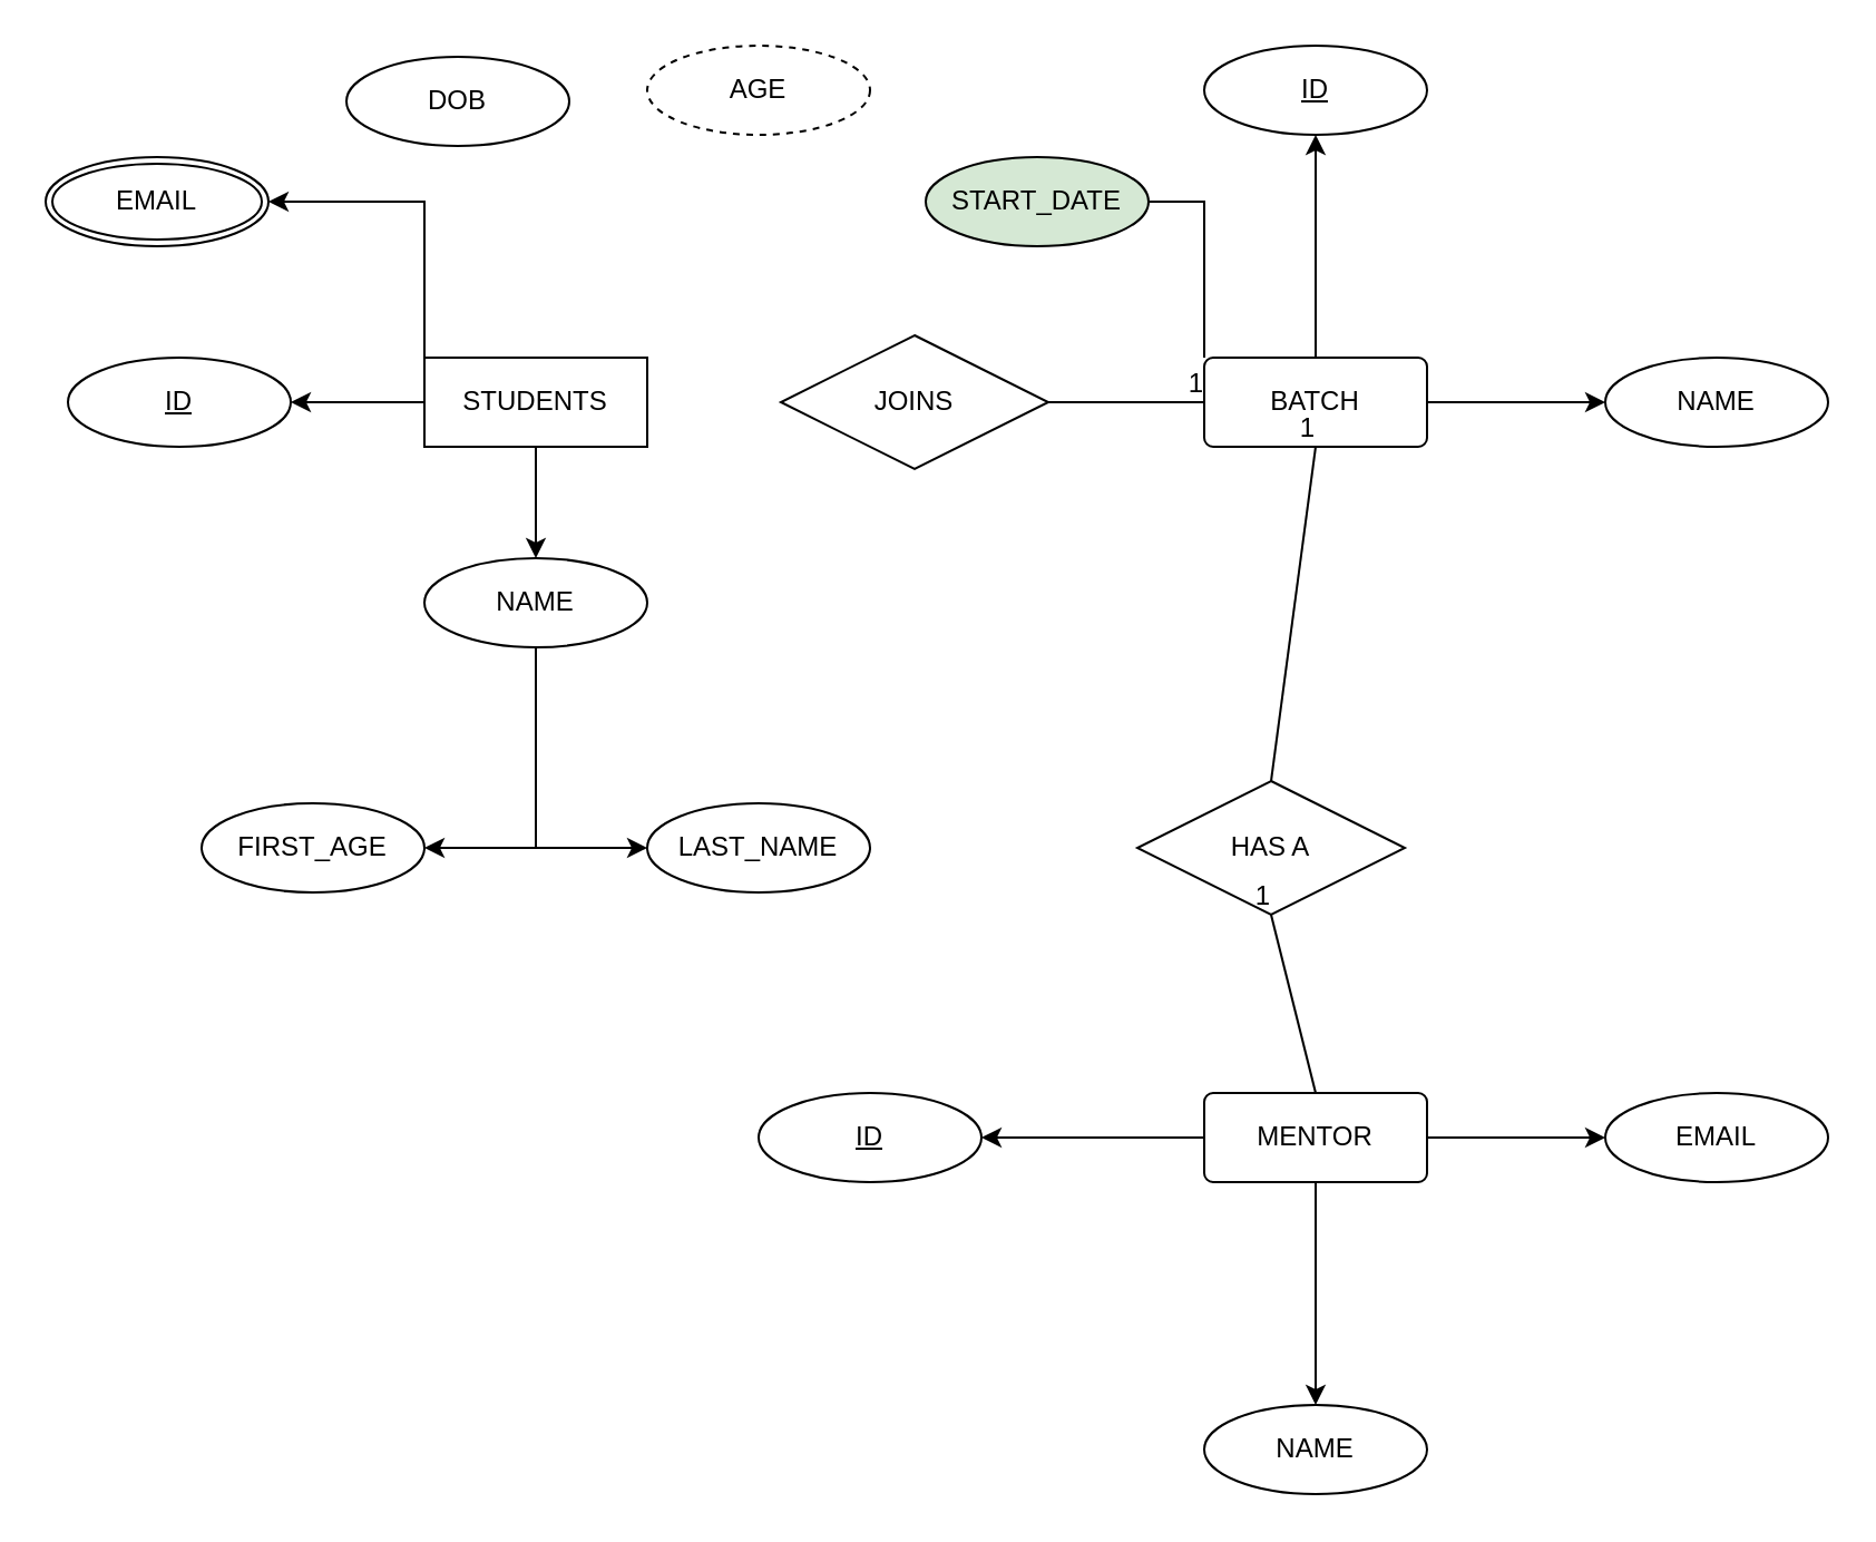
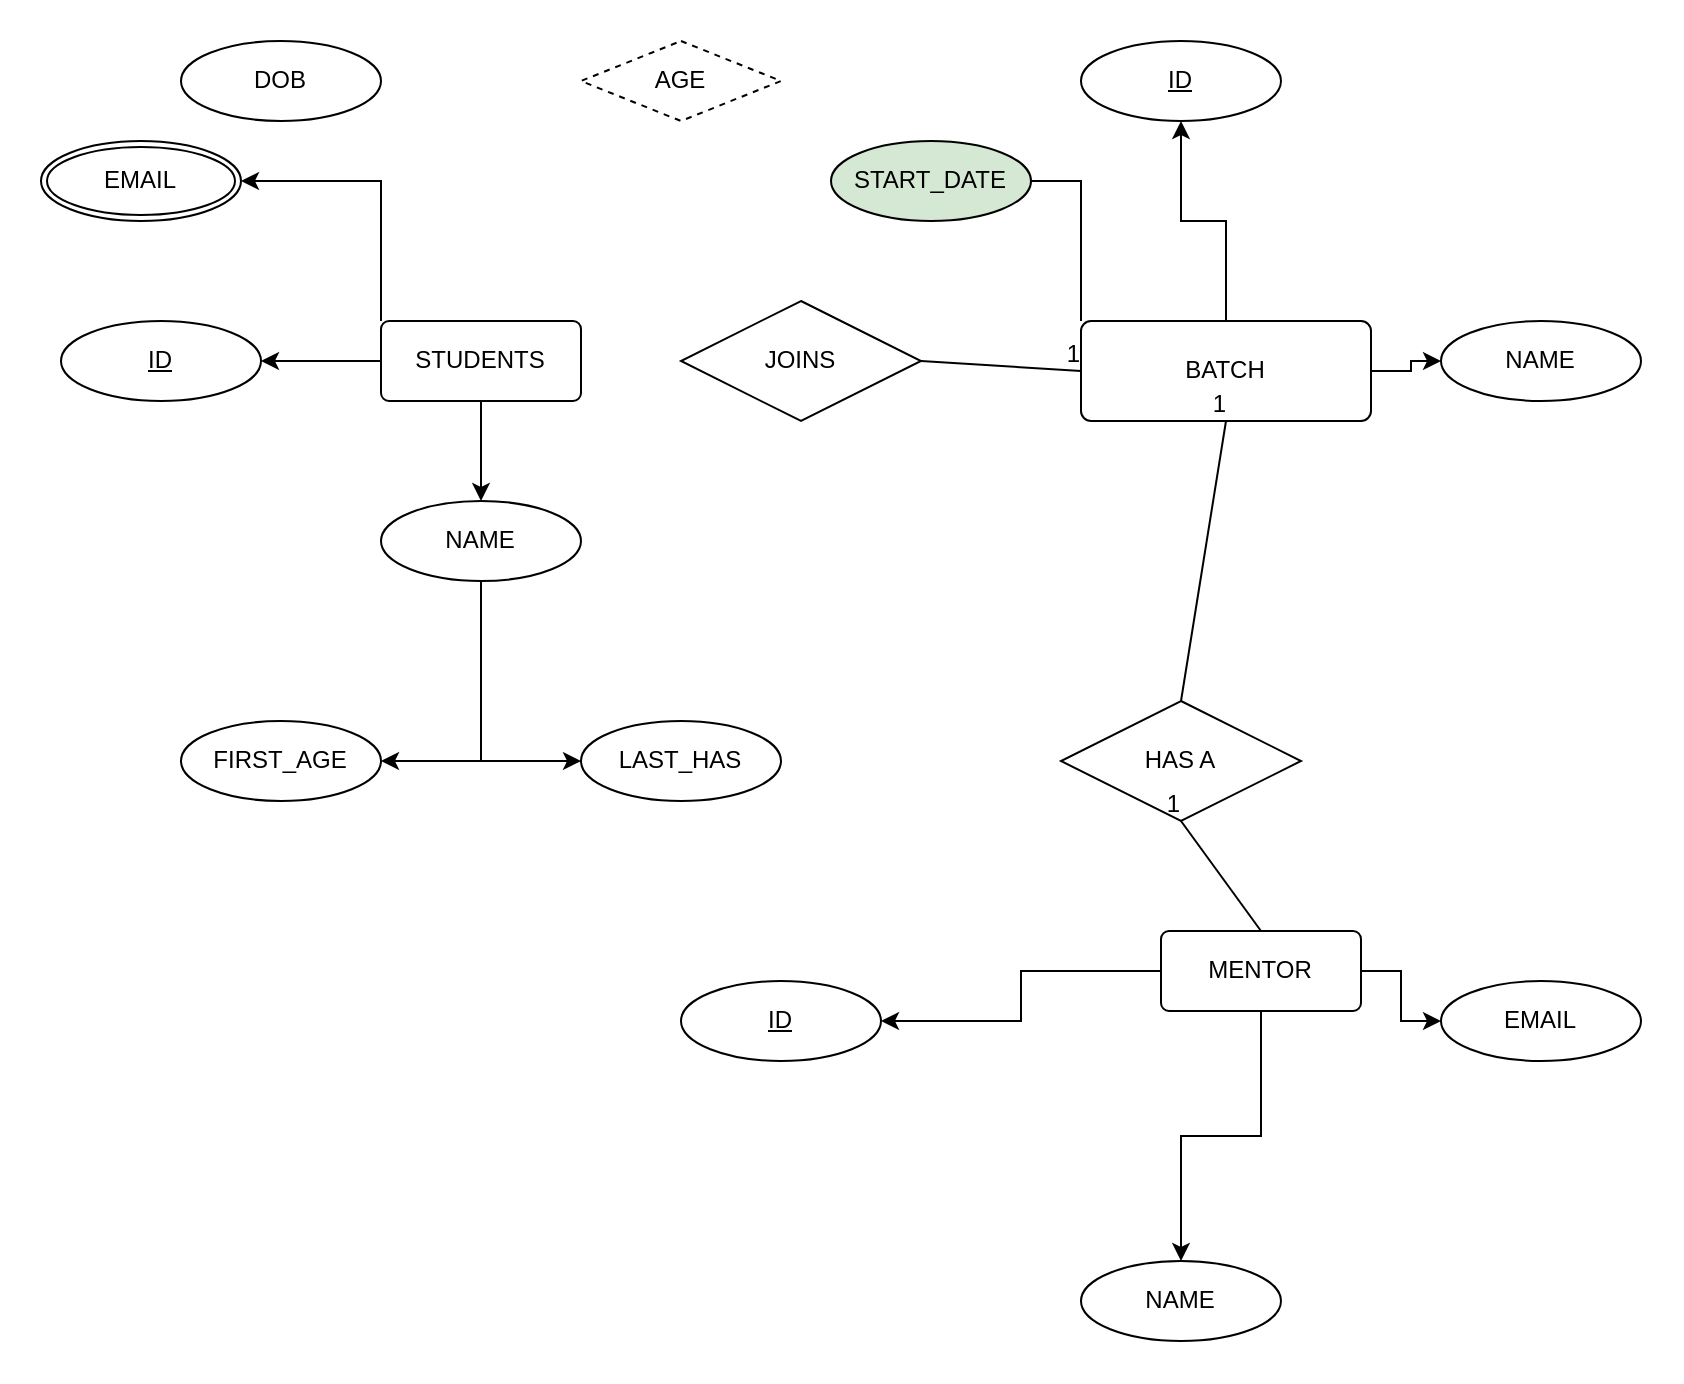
- <mxCell id="13" value="AGE" style="ellipse;whiteSpace=wrap;html=1;align=center;dashed=1;" vertex="1" parent="1"><mxGeometry x="290" y="20" width="100" height="40" as="geometry" /></mxCell>
+ <mxCell id="13" value="AGE" style="rhombus;whiteSpace=wrap;html=1;align=center;dashed=1;" vertex="1" parent="1"><mxGeometry x="290" y="20" width="100" height="40" as="geometry" /></mxCell>
- <mxCell id="12" value="DOB" style="ellipse;whiteSpace=wrap;html=1;align=center;" vertex="1" parent="1"><mxGeometry x="155" y="25" width="100" height="40" as="geometry" /></mxCell>
+ <mxCell id="12" value="DOB" style="ellipse;whiteSpace=wrap;html=1;align=center;" vertex="1" parent="1"><mxGeometry x="90" y="20" width="100" height="40" as="geometry" /></mxCell>
- <mxCell id="5" value="STUDENTS" style="arcSize=10;whiteSpace=wrap;html=1;align=center;rounded=0;" vertex="1" parent="1"><mxGeometry x="190" y="160" width="100" height="40" as="geometry" /></mxCell>
+ <mxCell id="5" value="STUDENTS" style="rounded=1;arcSize=10;whiteSpace=wrap;html=1;align=center;" vertex="1" parent="1"><mxGeometry x="190" y="160" width="100" height="40" as="geometry" /></mxCell>
- <mxCell id="22" value="JOINS" style="shape=rhombus;perimeter=rhombusPerimeter;whiteSpace=wrap;html=1;align=center;" vertex="1" parent="1"><mxGeometry x="350" y="150" width="120" height="60" as="geometry" /></mxCell>
+ <mxCell id="22" value="JOINS" style="shape=rhombus;perimeter=rhombusPerimeter;whiteSpace=wrap;html=1;align=center;" vertex="1" parent="1"><mxGeometry x="340" y="150" width="120" height="60" as="geometry" /></mxCell>
- <mxCell id="18" value="BATCH" style="rounded=1;arcSize=10;whiteSpace=wrap;html=1;align=center;" vertex="1" parent="1"><mxGeometry x="540" y="160" width="100" height="40" as="geometry" /></mxCell>
+ <mxCell id="18" value="BATCH" style="rounded=1;arcSize=10;whiteSpace=wrap;html=1;align=center;" vertex="1" parent="1"><mxGeometry x="540" y="160" width="145" height="50" as="geometry" /></mxCell>
- <mxCell id="10" value="LAST_NAME" style="ellipse;whiteSpace=wrap;html=1;align=center;" vertex="1" parent="1"><mxGeometry x="290" y="360" width="100" height="40" as="geometry" /></mxCell>
+ <mxCell id="10" value="LAST_HAS" style="ellipse;whiteSpace=wrap;html=1;align=center;" vertex="1" parent="1"><mxGeometry x="290" y="360" width="100" height="40" as="geometry" /></mxCell>
- <mxCell id="32" value="HAS A" style="shape=rhombus;perimeter=rhombusPerimeter;whiteSpace=wrap;html=1;align=center;" vertex="1" parent="1"><mxGeometry x="510" y="350" width="120" height="60" as="geometry" /></mxCell>
+ <mxCell id="32" value="HAS A" style="shape=rhombus;perimeter=rhombusPerimeter;whiteSpace=wrap;html=1;align=center;" vertex="1" parent="1"><mxGeometry x="530" y="350" width="120" height="60" as="geometry" /></mxCell>
- <mxCell id="28" value="MENTOR" style="rounded=1;arcSize=10;whiteSpace=wrap;html=1;align=center;" vertex="1" parent="1"><mxGeometry x="540" y="490" width="100" height="40" as="geometry" /></mxCell>
+ <mxCell id="28" value="MENTOR" style="rounded=1;arcSize=10;whiteSpace=wrap;html=1;align=center;" vertex="1" parent="1"><mxGeometry x="580" y="465" width="100" height="40" as="geometry" /></mxCell>
